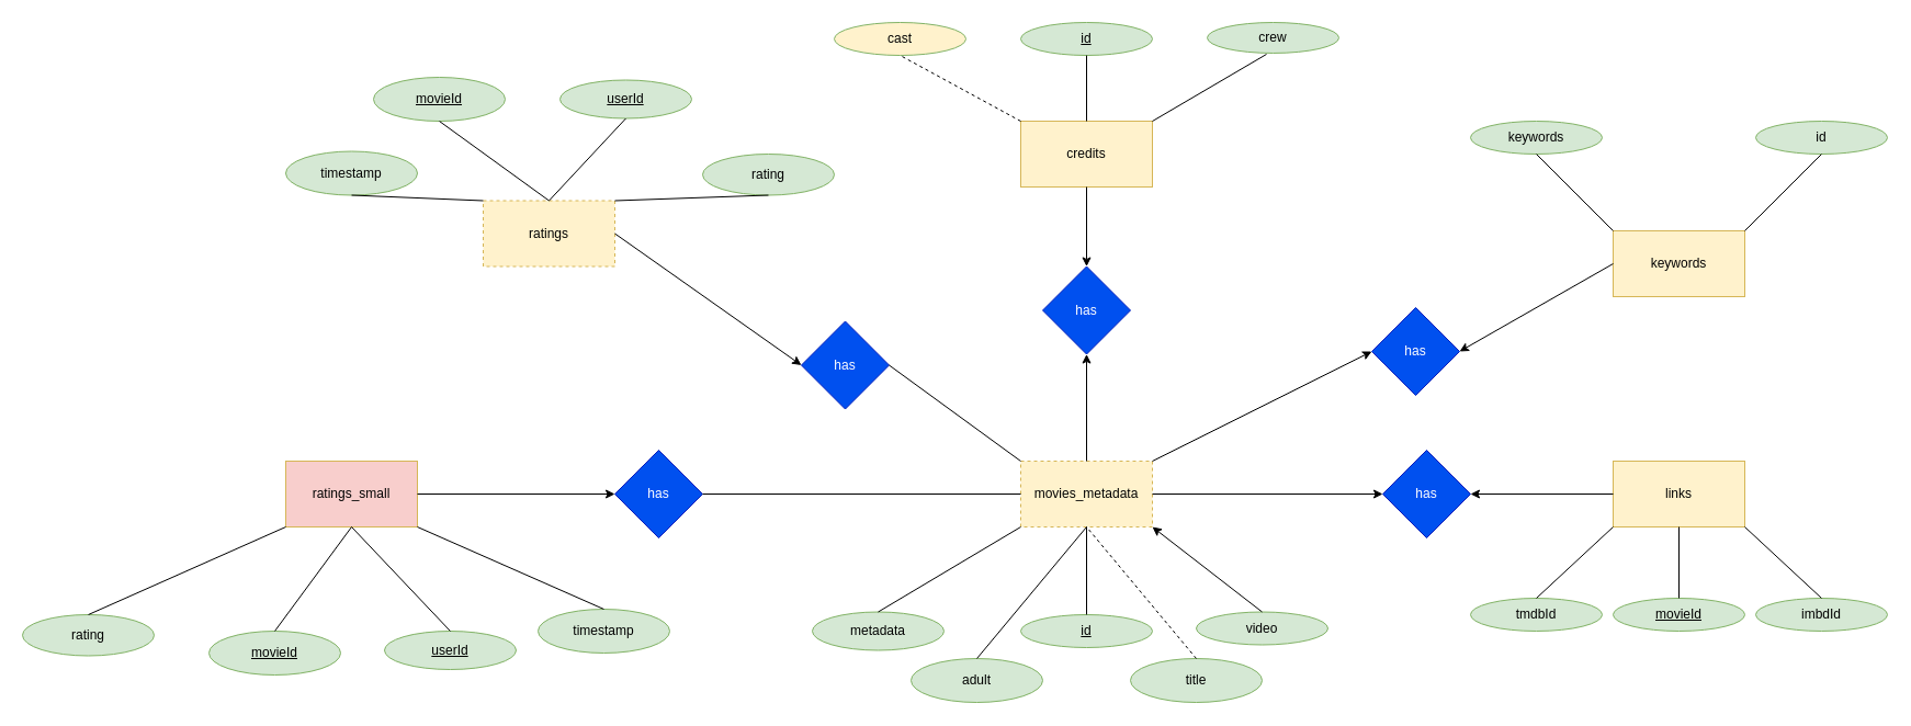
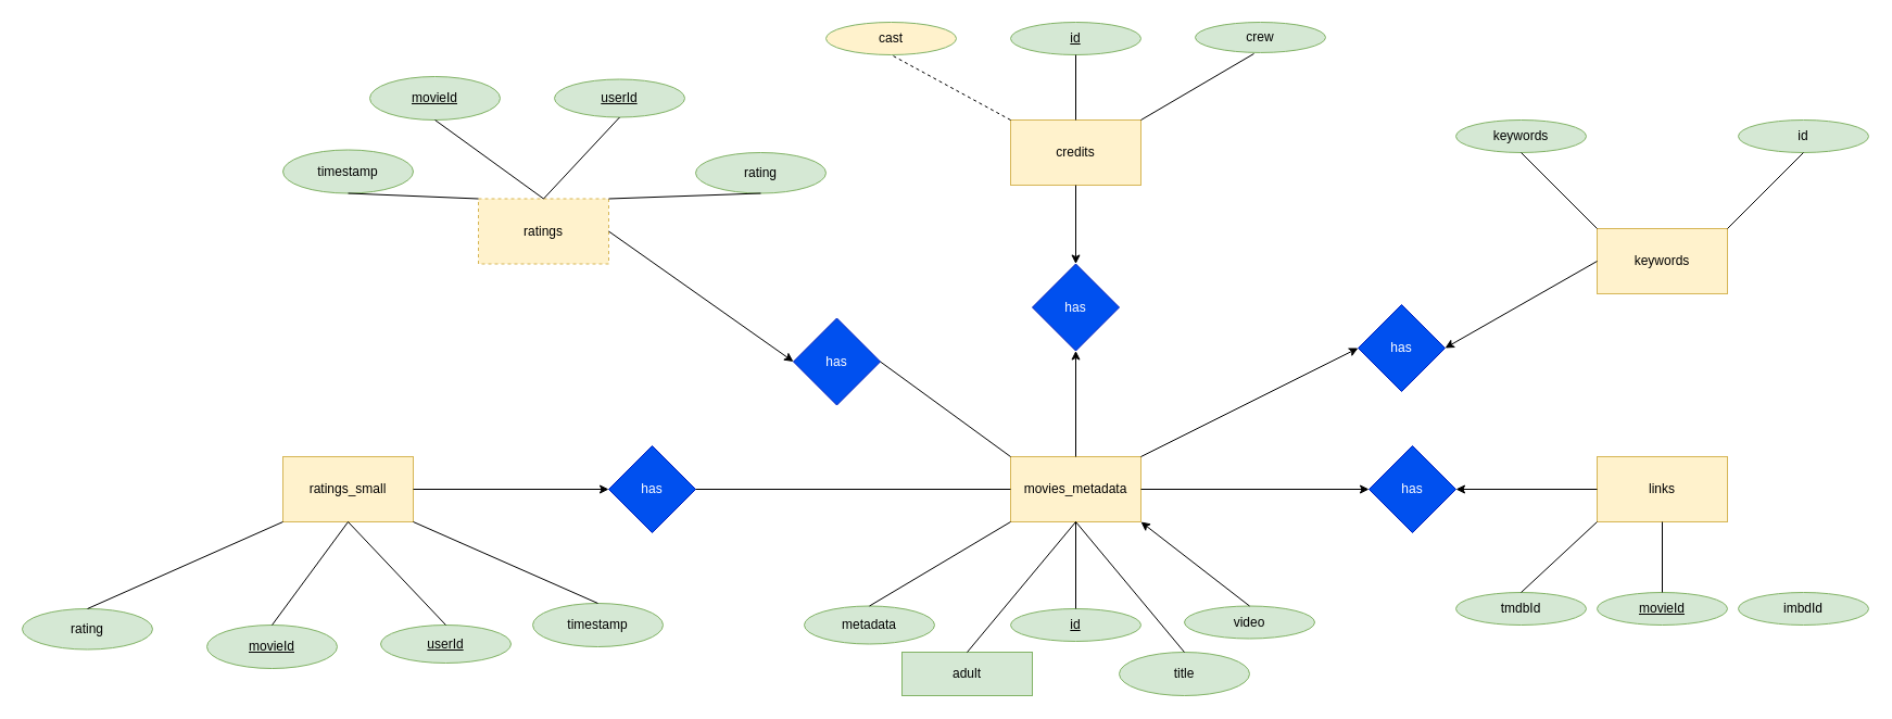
- <mxCell id="4" value="ratings_small" style="rounded=0;whiteSpace=wrap;html=1;fillColor=#f8cecc;strokeColor=#d6b656;" vertex="1" parent="1"><mxGeometry x="260" y="420" width="120" height="60" as="geometry" /></mxCell>
+ <mxCell id="4" value="ratings_small" style="rounded=0;whiteSpace=wrap;html=1;fillColor=#fff2cc;strokeColor=#d6b656;" vertex="1" parent="1"><mxGeometry x="260" y="420" width="120" height="60" as="geometry" /></mxCell>
- <mxCell id="7" value="movies_metadata" style="rounded=0;whiteSpace=wrap;html=1;fillColor=#fff2cc;strokeColor=#d6b656;dashed=1;" vertex="1" parent="1"><mxGeometry x="930" y="420" width="120" height="60" as="geometry" /></mxCell>
+ <mxCell id="7" value="movies_metadata" style="rounded=0;whiteSpace=wrap;html=1;fillColor=#fff2cc;strokeColor=#d6b656;" vertex="1" parent="1"><mxGeometry x="930" y="420" width="120" height="60" as="geometry" /></mxCell>
- <mxCell id="13" value="" style="endArrow=none;html=1;exitX=0.5;exitY=0;exitDx=0;exitDy=0;entryX=1;entryY=1;entryDx=0;entryDy=0;" edge="1" parent="1" source="8" target="5"><mxGeometry width="50" height="50" relative="1" as="geometry"><mxPoint x="520" y="610" as="sourcePoint" /><mxPoint x="570" y="560" as="targetPoint" /></mxGeometry></mxCell>
- <mxCell id="36" value="" style="endArrow=none;html=1;entryX=0.5;entryY=1;entryDx=0;entryDy=0;exitX=0.5;exitY=0;exitDx=0;exitDy=0;dashed=1;" edge="1" parent="1" source="34" target="7"><mxGeometry width="50" height="50" relative="1" as="geometry"><mxPoint x="1120" y="110" as="sourcePoint" /><mxPoint x="1170" y="60" as="targetPoint" /></mxGeometry></mxCell>
+ <mxCell id="36" value="" style="endArrow=none;html=1;entryX=0.5;entryY=1;entryDx=0;entryDy=0;exitX=0.5;exitY=0;exitDx=0;exitDy=0;" edge="1" parent="1" source="34" target="7"><mxGeometry width="50" height="50" relative="1" as="geometry"><mxPoint x="1120" y="110" as="sourcePoint" /><mxPoint x="1170" y="60" as="targetPoint" /></mxGeometry></mxCell>
- <mxCell id="31" value="adult" style="ellipse;whiteSpace=wrap;html=1;fillColor=#d5e8d4;strokeColor=#82b366;" vertex="1" parent="1"><mxGeometry x="830" y="600" width="120" height="40" as="geometry" /></mxCell>
+ <mxCell id="31" value="adult" style="whiteSpace=wrap;html=1;fillColor=#d5e8d4;strokeColor=#82b366;rounded=0;" vertex="1" parent="1"><mxGeometry x="830" y="600" width="120" height="40" as="geometry" /></mxCell>
